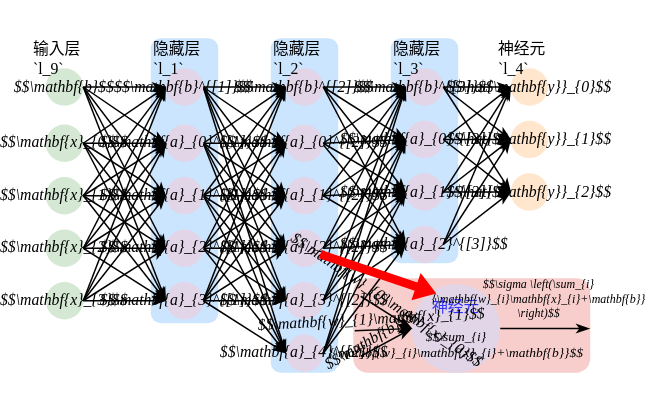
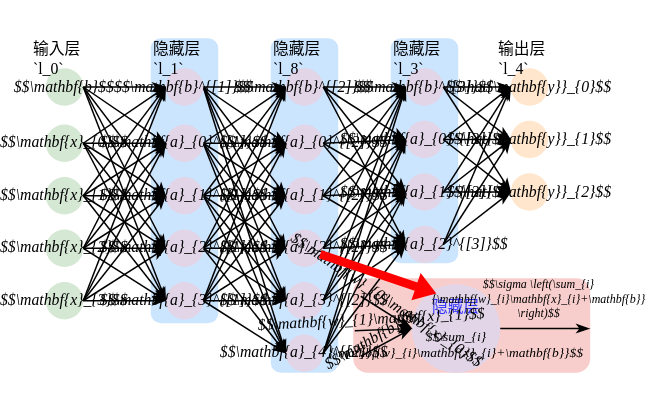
- <mxCell id="134" value="&lt;span style=&quot;color: rgb(0, 0, 0); font-size: 10.5px; font-style: normal; font-variant-ligatures: normal; font-variant-caps: normal; font-weight: 400; letter-spacing: normal; orphans: 2; text-align: center; text-indent: 0px; text-transform: none; widows: 2; word-spacing: 0px; -webkit-text-stroke-width: 0px; text-decoration-thickness: initial; text-decoration-style: initial; text-decoration-color: initial; float: none; display: inline !important;&quot;&gt;输入层`l_9`&lt;/span&gt;" style="text;html=1;fontSize=10.5;whiteSpace=wrap;fillColor=none;strokeColor=none;fontFamily=宋体;" parent="1" vertex="1"><mxGeometry x="20" y="20" width="45" height="20" as="geometry" /></mxCell>
+ <mxCell id="134" value="&lt;span style=&quot;color: rgb(0, 0, 0); font-size: 10.5px; font-style: normal; font-variant-ligatures: normal; font-variant-caps: normal; font-weight: 400; letter-spacing: normal; orphans: 2; text-align: center; text-indent: 0px; text-transform: none; widows: 2; word-spacing: 0px; -webkit-text-stroke-width: 0px; text-decoration-thickness: initial; text-decoration-style: initial; text-decoration-color: initial; float: none; display: inline !important;&quot;&gt;输入层`l_0`&lt;/span&gt;" style="text;html=1;fontSize=10.5;whiteSpace=wrap;fillColor=none;strokeColor=none;fontFamily=宋体;" parent="1" vertex="1"><mxGeometry x="20" y="20" width="45" height="20" as="geometry" /></mxCell>
- <mxCell id="132" value="&lt;span style=&quot;color: rgb(0, 0, 0); font-size: 10.5px; font-style: normal; font-variant-ligatures: normal; font-variant-caps: normal; font-weight: 400; letter-spacing: normal; orphans: 2; text-align: center; text-indent: 0px; text-transform: none; widows: 2; word-spacing: 0px; -webkit-text-stroke-width: 0px; text-decoration-thickness: initial; text-decoration-style: initial; text-decoration-color: initial; float: none; display: inline !important;&quot;&gt;隐藏层`l_2`&lt;/span&gt;" style="text;html=1;fontSize=10.5;whiteSpace=wrap;fillColor=none;strokeColor=none;fontFamily=宋体;" parent="1" vertex="1"><mxGeometry x="180" y="20" width="45" height="20" as="geometry" /></mxCell>
+ <mxCell id="132" value="&lt;span style=&quot;color: rgb(0, 0, 0); font-size: 10.5px; font-style: normal; font-variant-ligatures: normal; font-variant-caps: normal; font-weight: 400; letter-spacing: normal; orphans: 2; text-align: center; text-indent: 0px; text-transform: none; widows: 2; word-spacing: 0px; -webkit-text-stroke-width: 0px; text-decoration-thickness: initial; text-decoration-style: initial; text-decoration-color: initial; float: none; display: inline !important;&quot;&gt;隐藏层`l_8`&lt;/span&gt;" style="text;html=1;fontSize=10.5;whiteSpace=wrap;fillColor=none;strokeColor=none;fontFamily=宋体;" parent="1" vertex="1"><mxGeometry x="180" y="20" width="45" height="20" as="geometry" /></mxCell>
- <mxCell id="130" value="&lt;span style=&quot;color: rgb(0, 0, 0); font-size: 10.5px; font-style: normal; font-variant-ligatures: normal; font-variant-caps: normal; font-weight: 400; letter-spacing: normal; orphans: 2; text-align: center; text-indent: 0px; text-transform: none; widows: 2; word-spacing: 0px; -webkit-text-stroke-width: 0px; text-decoration-thickness: initial; text-decoration-style: initial; text-decoration-color: initial; float: none; display: inline !important;&quot;&gt;神经元`l_4`&lt;/span&gt;" style="text;html=1;fontSize=10.5;whiteSpace=wrap;fillColor=none;strokeColor=none;fontFamily=宋体;" parent="1" vertex="1"><mxGeometry x="330" y="20" width="45" height="22.5" as="geometry" /></mxCell>
+ <mxCell id="130" value="&lt;span style=&quot;color: rgb(0, 0, 0); font-size: 10.5px; font-style: normal; font-variant-ligatures: normal; font-variant-caps: normal; font-weight: 400; letter-spacing: normal; orphans: 2; text-align: center; text-indent: 0px; text-transform: none; widows: 2; word-spacing: 0px; -webkit-text-stroke-width: 0px; text-decoration-thickness: initial; text-decoration-style: initial; text-decoration-color: initial; float: none; display: inline !important;&quot;&gt;输出层`l_4`&lt;/span&gt;" style="text;html=1;fontSize=10.5;whiteSpace=wrap;fillColor=none;strokeColor=none;fontFamily=宋体;" parent="1" vertex="1"><mxGeometry x="330" y="20" width="45" height="22.5" as="geometry" /></mxCell>
- <mxCell id="90" value="&lt;div style=&quot;text-align: center; font-size: 10.5px;&quot;&gt;&lt;span style=&quot;background-color: initial; font-size: 10.5px;&quot;&gt;&lt;font style=&quot;font-size: 10.5px;&quot;&gt;神经元&lt;/font&gt;&lt;/span&gt;&lt;/div&gt;" style="text;html=1;fontSize=10.5;whiteSpace=wrap;fillColor=none;strokeColor=none;fontColor=#3333FF;verticalAlign=middle;fontFamily=宋体;" parent="1" vertex="1"><mxGeometry x="286" y="197.75" width="35" height="14.75" as="geometry" /></mxCell>
+ <mxCell id="90" value="&lt;div style=&quot;text-align: center; font-size: 10.5px;&quot;&gt;&lt;span style=&quot;background-color: initial; font-size: 10.5px;&quot;&gt;&lt;font style=&quot;font-size: 10.5px;&quot;&gt;隐藏层&lt;/font&gt;&lt;/span&gt;&lt;/div&gt;" style="text;html=1;fontSize=10.5;whiteSpace=wrap;fillColor=none;strokeColor=none;fontColor=#3333FF;verticalAlign=middle;fontFamily=宋体;" parent="1" vertex="1"><mxGeometry x="286" y="197.75" width="35" height="14.75" as="geometry" /></mxCell>
